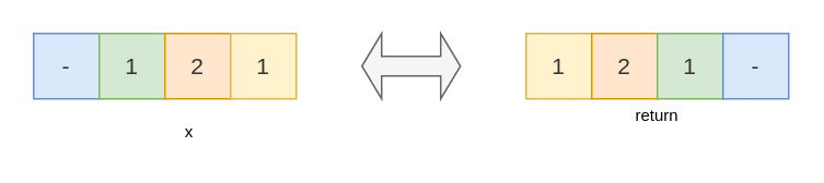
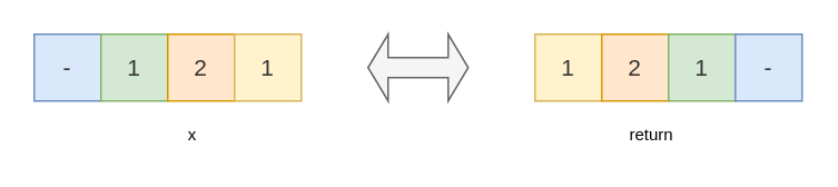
- <mxCell id="12" value="return" style="text;html=1;align=center;verticalAlign=middle;whiteSpace=wrap;rounded=0;fontSize=10;" parent="1" vertex="1"><mxGeometry x="320" y="60" width="160" height="20" as="geometry" /></mxCell>
+ <mxCell id="12" value="return" style="text;html=1;align=center;verticalAlign=middle;whiteSpace=wrap;rounded=0;fontSize=10;" parent="1" vertex="1"><mxGeometry x="310" y="70" width="160" height="20" as="geometry" /></mxCell>
